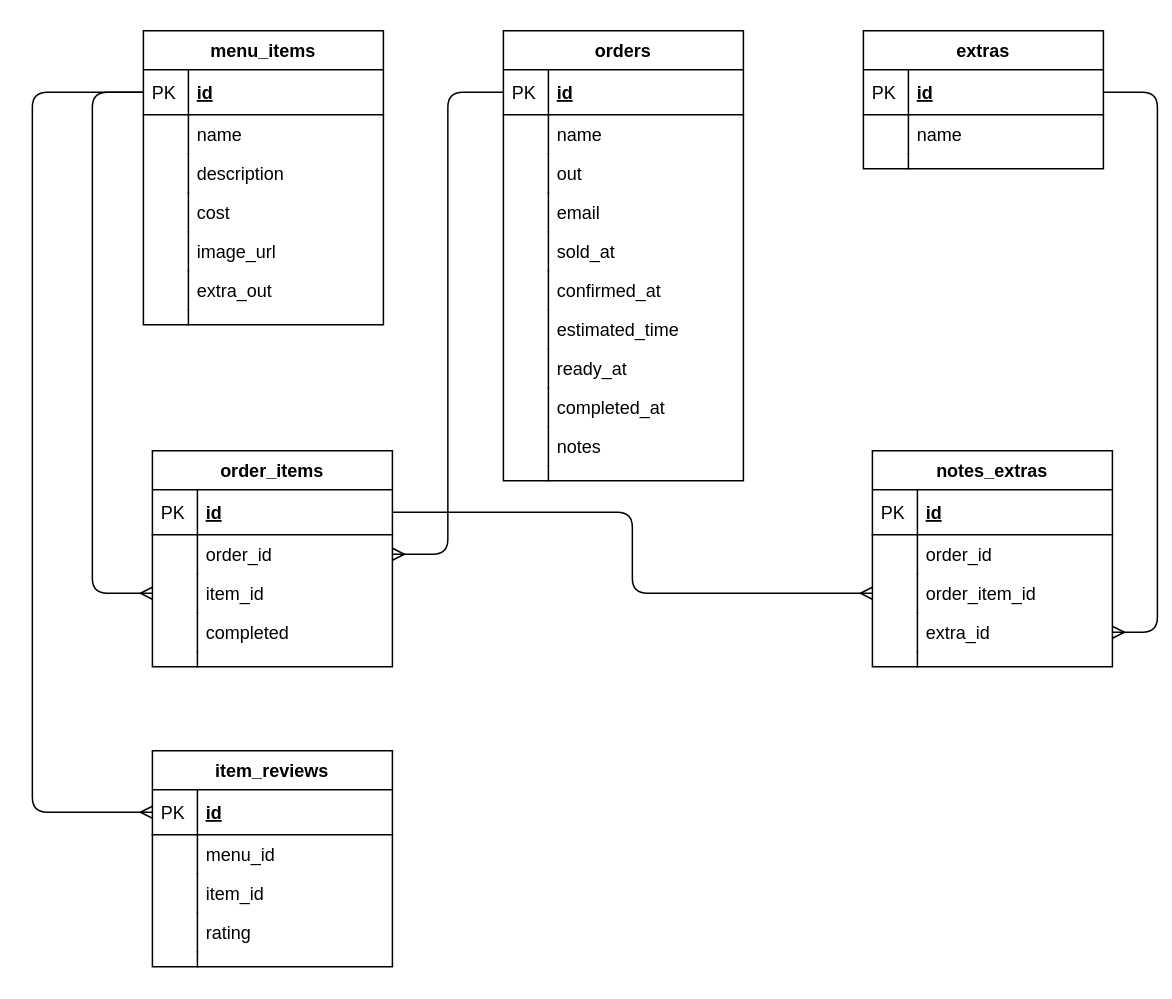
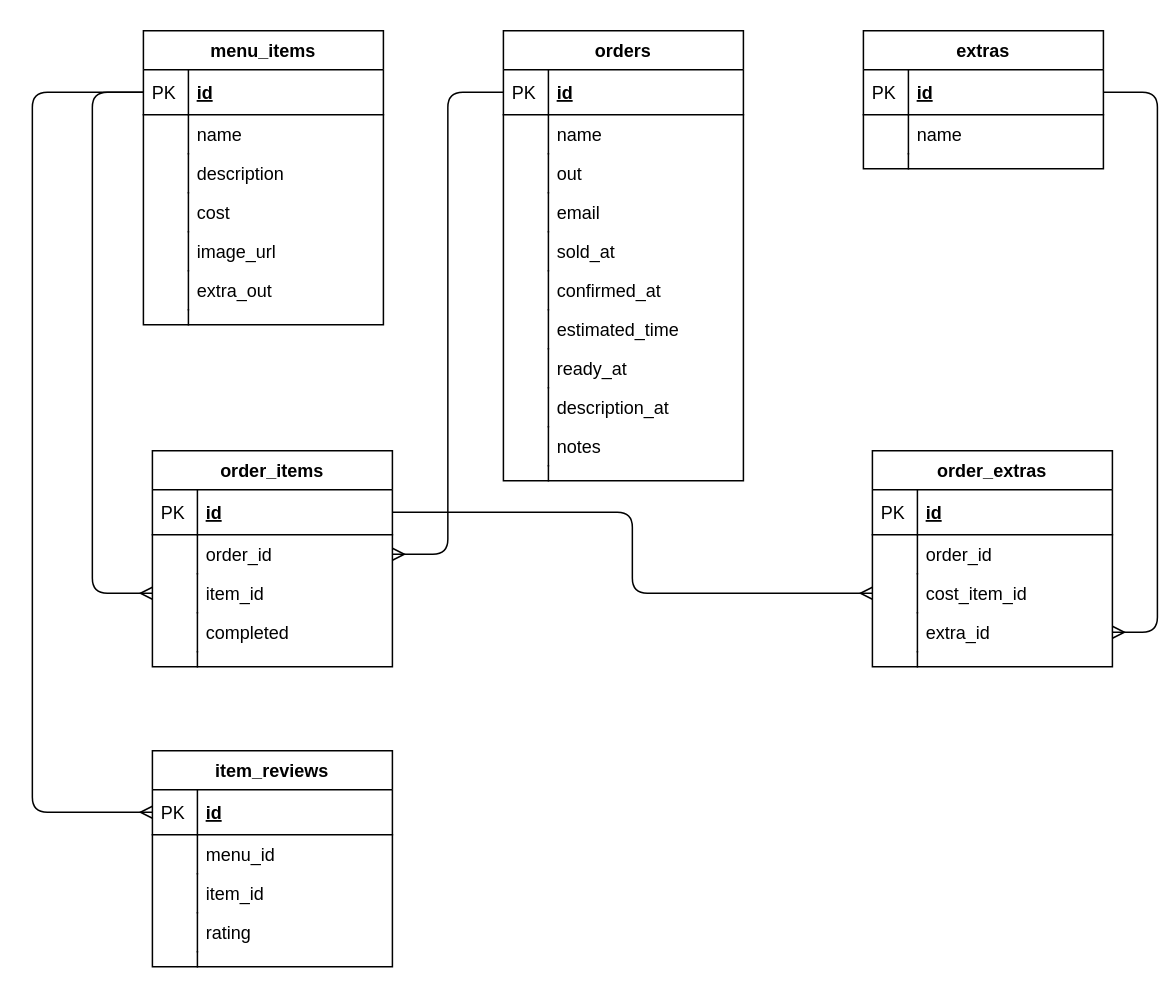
- <mxCell id="39" value="completed_at" style="shape=partialRectangle;top=0;left=0;right=0;bottom=0;align=left;verticalAlign=top;fillColor=none;spacingLeft=34;spacingRight=4;overflow=hidden;rotatable=0;points=[[0,0.5],[1,0.5]];portConstraint=eastwest;dropTarget=0;fontSize=12;" vertex="1" parent="22"><mxGeometry y="238" width="160" height="26" as="geometry" /></mxCell>
+ <mxCell id="39" value="description_at" style="shape=partialRectangle;top=0;left=0;right=0;bottom=0;align=left;verticalAlign=top;fillColor=none;spacingLeft=34;spacingRight=4;overflow=hidden;rotatable=0;points=[[0,0.5],[1,0.5]];portConstraint=eastwest;dropTarget=0;fontSize=12;" vertex="1" parent="22"><mxGeometry y="238" width="160" height="26" as="geometry" /></mxCell>
- <mxCell id="63" value="notes_extras" style="swimlane;fontStyle=1;childLayout=stackLayout;horizontal=1;startSize=26;horizontalStack=0;resizeParent=1;resizeParentMax=0;resizeLast=0;collapsible=1;marginBottom=0;align=center;fontSize=12;" vertex="1" parent="1"><mxGeometry x="580.94" y="300" width="160" height="144" as="geometry" /></mxCell>
+ <mxCell id="63" value="order_extras" style="swimlane;fontStyle=1;childLayout=stackLayout;horizontal=1;startSize=26;horizontalStack=0;resizeParent=1;resizeParentMax=0;resizeLast=0;collapsible=1;marginBottom=0;align=center;fontSize=12;" vertex="1" parent="1"><mxGeometry x="580.94" y="300" width="160" height="144" as="geometry" /></mxCell>
- <mxCell id="68" value="order_item_id" style="shape=partialRectangle;top=0;left=0;right=0;bottom=0;align=left;verticalAlign=top;fillColor=none;spacingLeft=34;spacingRight=4;overflow=hidden;rotatable=0;points=[[0,0.5],[1,0.5]];portConstraint=eastwest;dropTarget=0;fontSize=12;" vertex="1" parent="63"><mxGeometry y="82" width="160" height="26" as="geometry" /></mxCell>
+ <mxCell id="68" value="cost_item_id" style="shape=partialRectangle;top=0;left=0;right=0;bottom=0;align=left;verticalAlign=top;fillColor=none;spacingLeft=34;spacingRight=4;overflow=hidden;rotatable=0;points=[[0,0.5],[1,0.5]];portConstraint=eastwest;dropTarget=0;fontSize=12;" vertex="1" parent="63"><mxGeometry y="82" width="160" height="26" as="geometry" /></mxCell>
